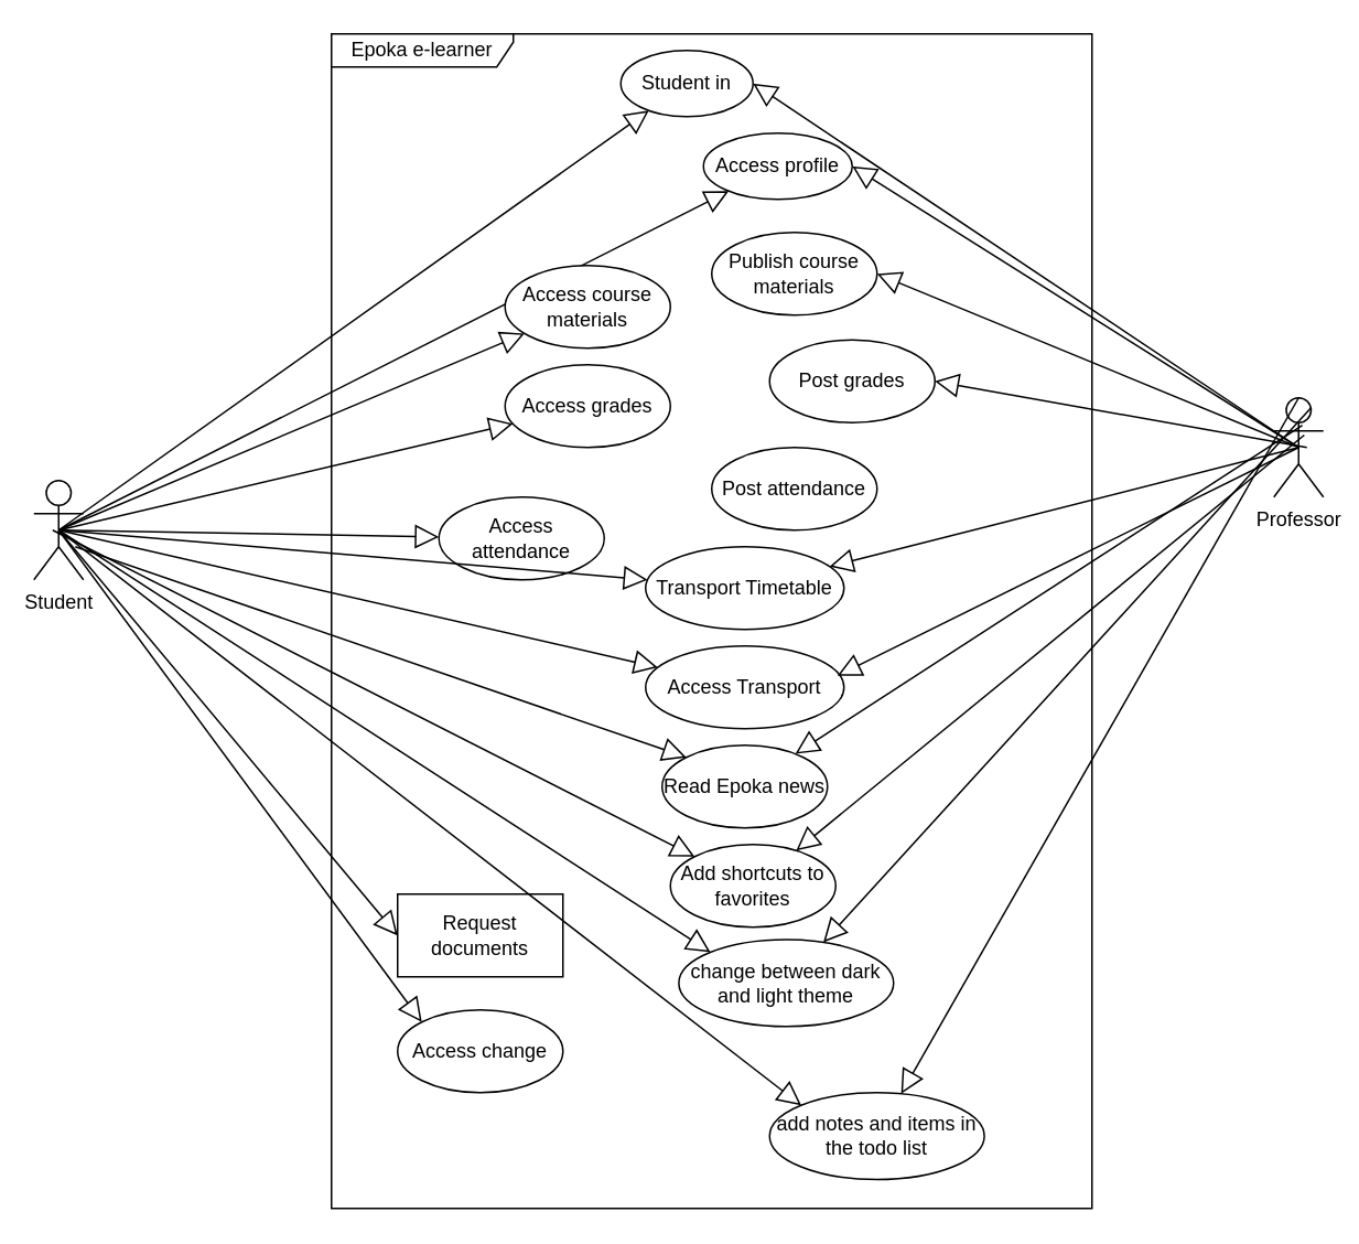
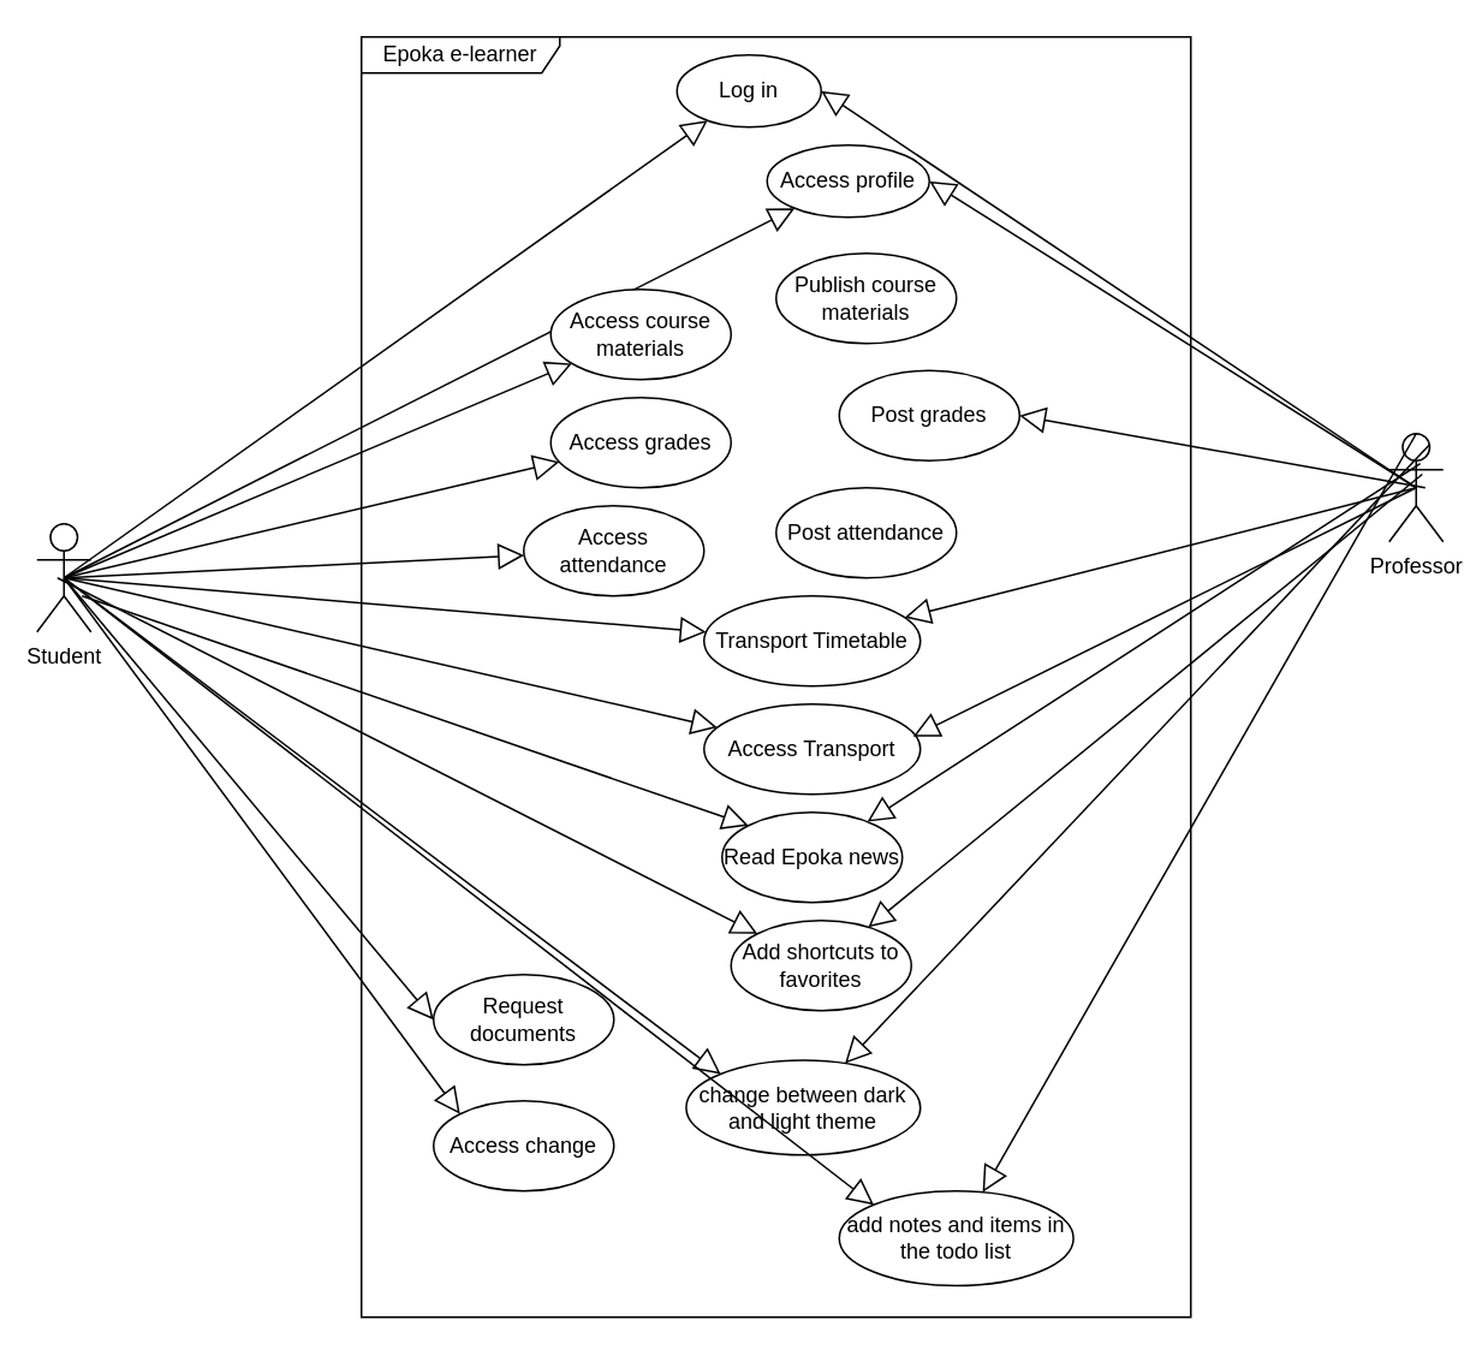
- <mxCell id="5" value="Student in" style="ellipse;whiteSpace=wrap;html=1;" vertex="1" parent="1"><mxGeometry x="375" y="30" width="80" height="40" as="geometry" /></mxCell>
+ <mxCell id="5" value="Log in" style="ellipse;whiteSpace=wrap;html=1;" vertex="1" parent="1"><mxGeometry x="375" y="30" width="80" height="40" as="geometry" /></mxCell>
- <mxCell id="14" value="" style="edgeStyle=none;html=1;endArrow=block;endFill=0;endSize=12;verticalAlign=bottom;entryX=1;entryY=0.5;entryDx=0;entryDy=0;exitX=0.5;exitY=0.5;exitDx=0;exitDy=0;exitPerimeter=0;" edge="1" parent="1" source="4" target="12"><mxGeometry width="160" relative="1" as="geometry"><mxPoint x="710" y="280" as="sourcePoint" /><mxPoint x="465" y="210" as="targetPoint" /></mxGeometry></mxCell>
- <mxCell id="19" value="Access attendance" style="ellipse;whiteSpace=wrap;html=1;" vertex="1" parent="1"><mxGeometry x="265" y="300" width="100" height="50" as="geometry" /></mxCell>
+ <mxCell id="19" value="Access attendance" style="ellipse;whiteSpace=wrap;html=1;" vertex="1" parent="1"><mxGeometry x="290" y="280" width="100" height="50" as="geometry" /></mxCell>
- <mxCell id="22" value="Request documents" style="whiteSpace=wrap;html=1;rounded=0;" vertex="1" parent="1"><mxGeometry x="240" y="540" width="100" height="50" as="geometry" /></mxCell>
+ <mxCell id="22" value="Request documents" style="ellipse;whiteSpace=wrap;html=1;" vertex="1" parent="1"><mxGeometry x="240" y="540" width="100" height="50" as="geometry" /></mxCell>
- <mxCell id="38" value="change between dark and light theme" style="ellipse;whiteSpace=wrap;html=1;" vertex="1" parent="1"><mxGeometry x="410.1" y="567.5" width="129.9" height="52.5" as="geometry" /></mxCell>
+ <mxCell id="38" value="change between dark and light theme" style="ellipse;whiteSpace=wrap;html=1;" vertex="1" parent="1"><mxGeometry x="380.1" y="587.5" width="129.9" height="52.5" as="geometry" /></mxCell>
